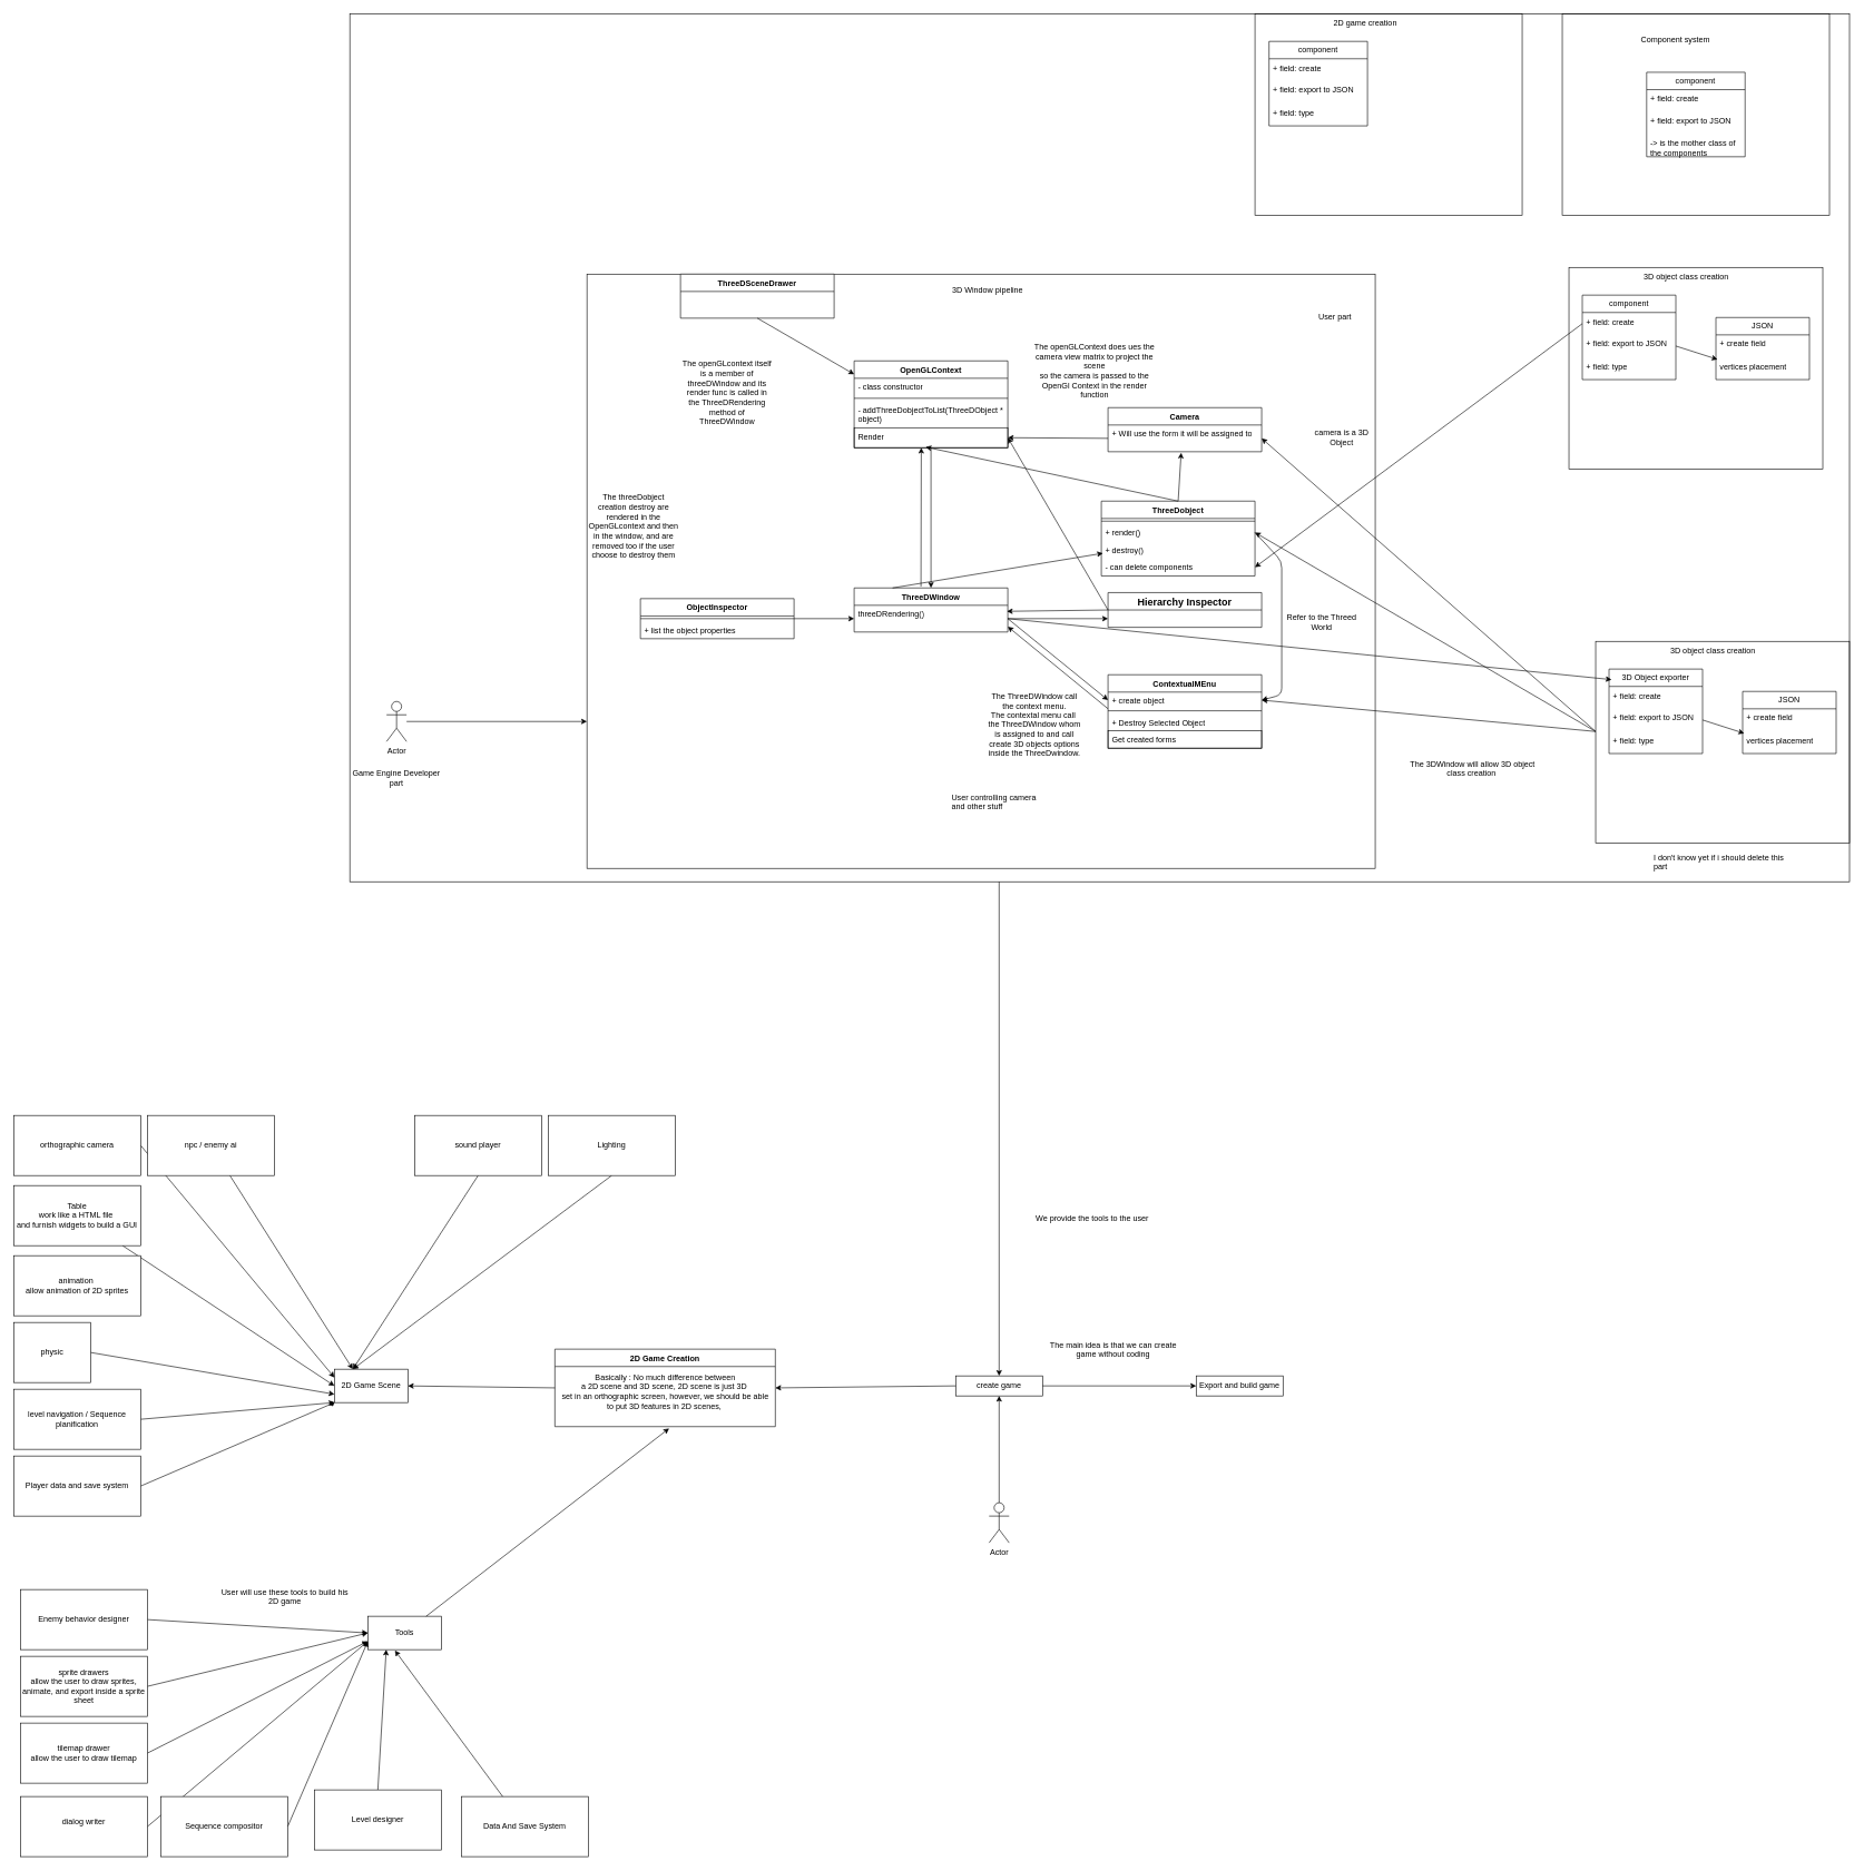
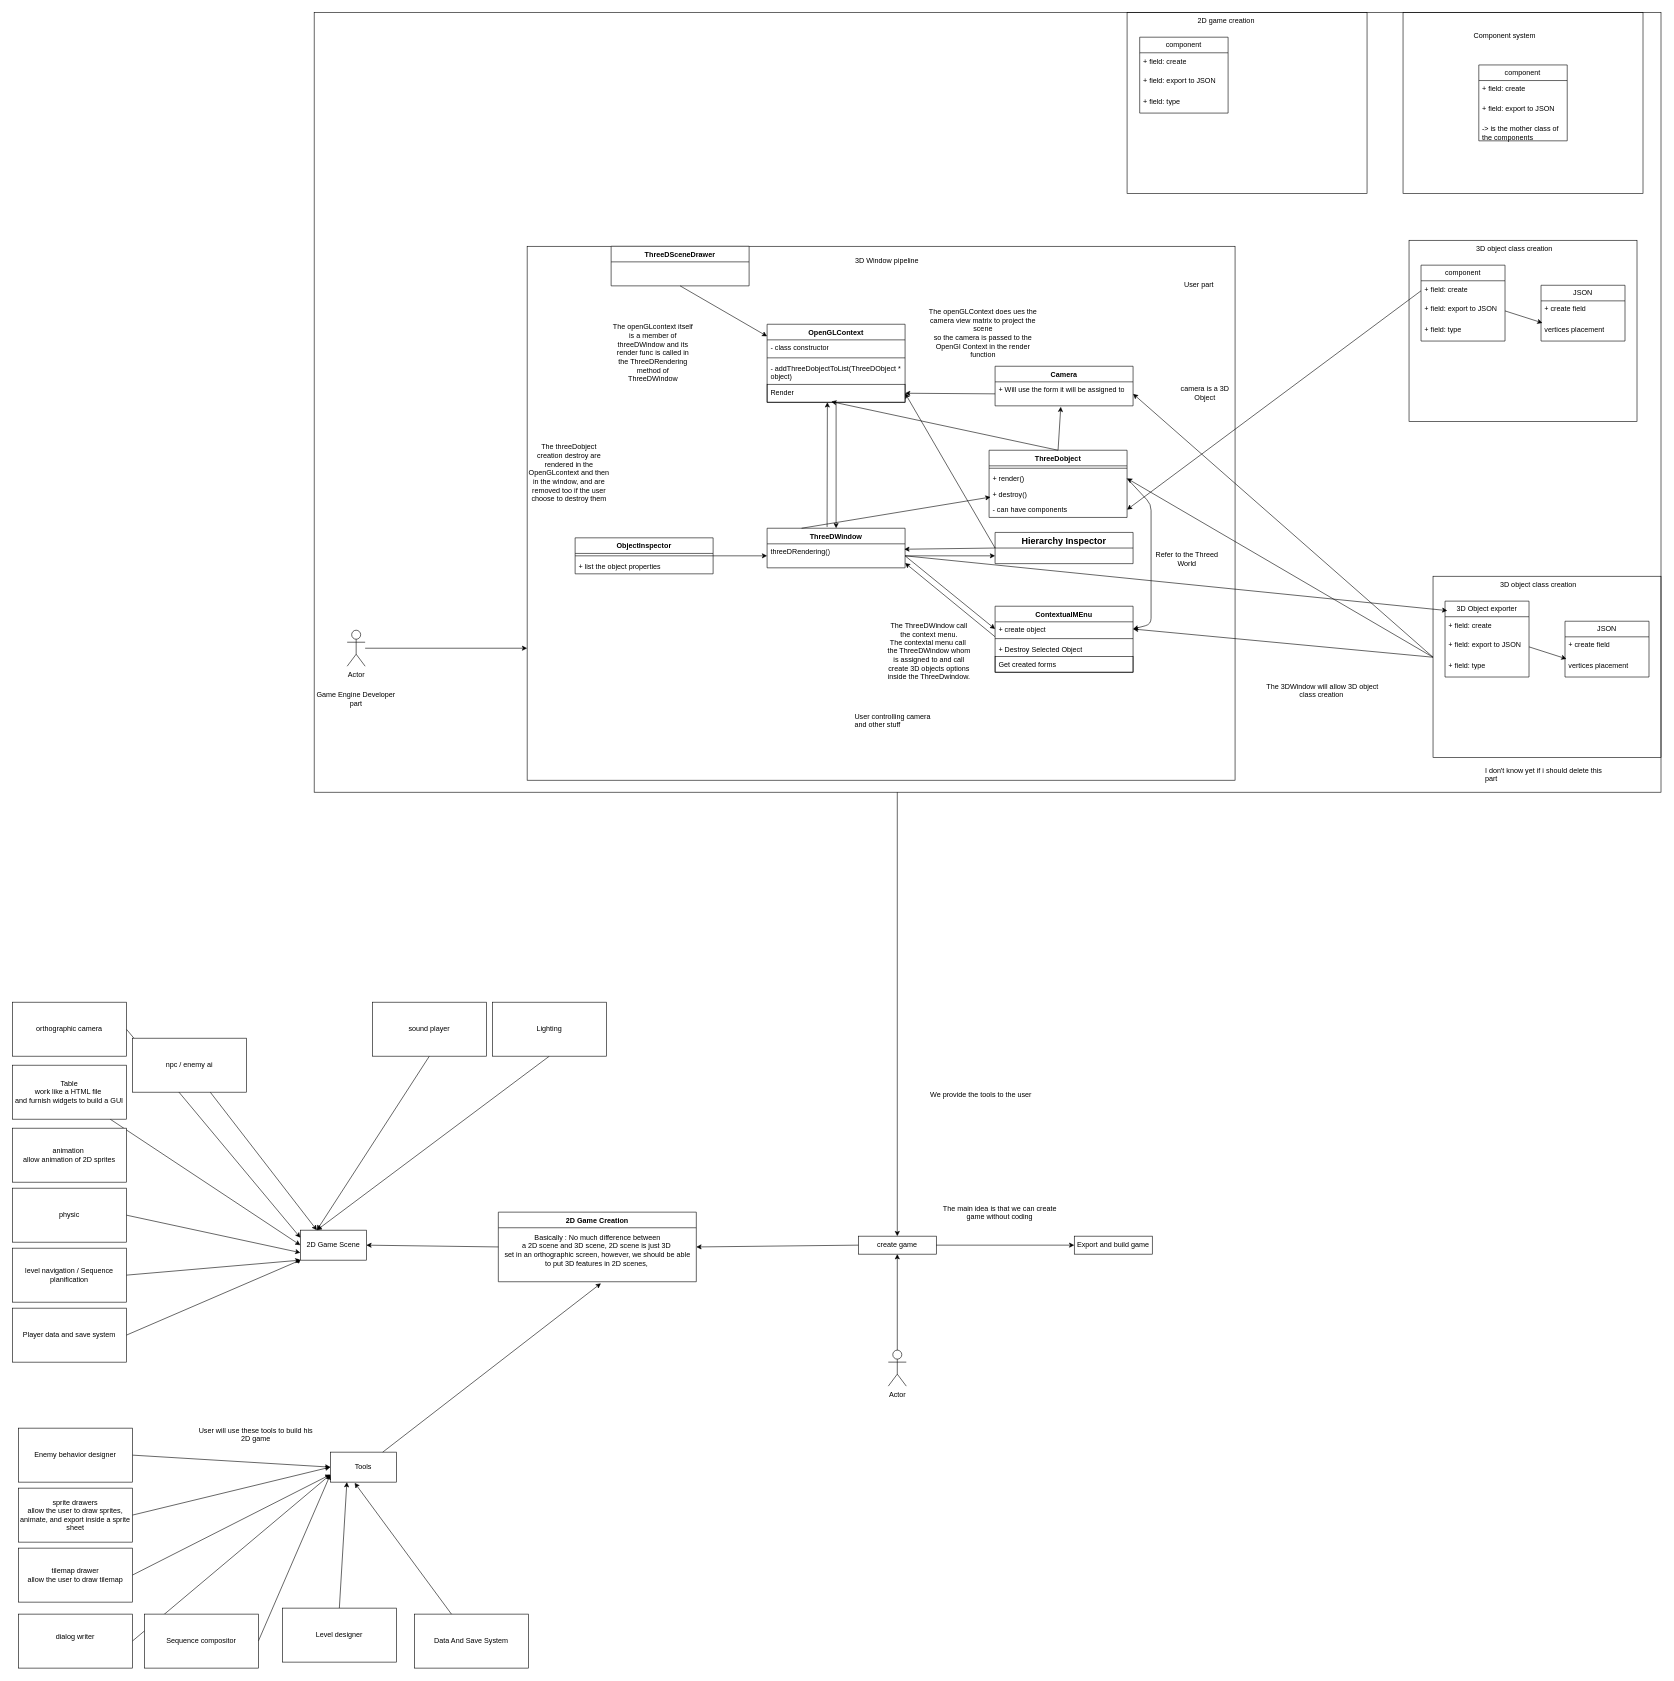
- <mxCell id="61" value="&lt;div&gt;- can delete components&lt;/div&gt;" style="text;strokeColor=none;fillColor=none;align=left;verticalAlign=top;spacingLeft=4;spacingRight=4;overflow=hidden;rotatable=0;points=[[0,0.5],[1,0.5]];portConstraint=eastwest;whiteSpace=wrap;html=1;" parent="57" vertex="1"><mxGeometry y="86" width="230" height="26" as="geometry" /></mxCell>
+ <mxCell id="61" value="&lt;div&gt;- can have components&lt;/div&gt;" style="text;strokeColor=none;fillColor=none;align=left;verticalAlign=top;spacingLeft=4;spacingRight=4;overflow=hidden;rotatable=0;points=[[0,0.5],[1,0.5]];portConstraint=eastwest;whiteSpace=wrap;html=1;" parent="57" vertex="1"><mxGeometry y="86" width="230" height="26" as="geometry" /></mxCell>
- <mxCell id="124" value="npc / enemy ai" style="html=1;whiteSpace=wrap;" parent="1" vertex="1"><mxGeometry x="220" y="1670" width="190" height="90" as="geometry" /></mxCell>
+ <mxCell id="124" value="npc / enemy ai" style="html=1;whiteSpace=wrap;" parent="1" vertex="1"><mxGeometry x="220" y="1730" width="190" height="90" as="geometry" /></mxCell>
- <mxCell id="118" value="physic" style="html=1;whiteSpace=wrap;" parent="1" vertex="1"><mxGeometry x="20" y="1980" width="115" height="90" as="geometry" /></mxCell>
+ <mxCell id="118" value="physic" style="html=1;whiteSpace=wrap;" parent="1" vertex="1"><mxGeometry x="20" y="1980" width="190" height="90" as="geometry" /></mxCell>
